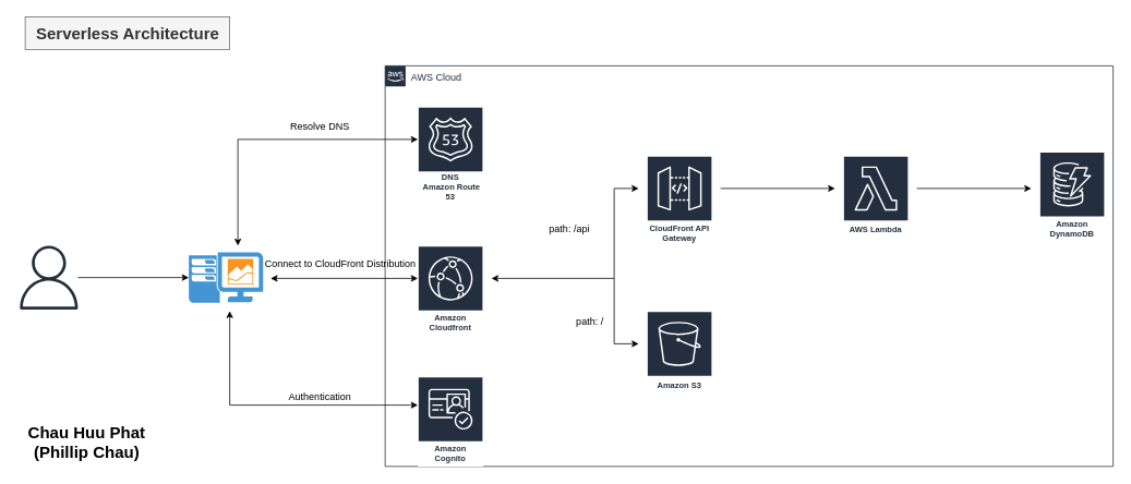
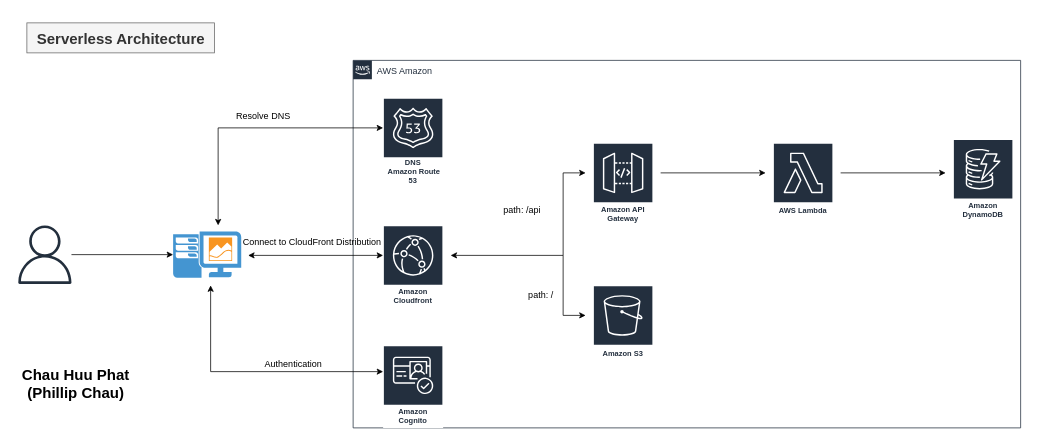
- <mxCell id="26" value="&lt;span style=&quot;font-size: 20px;&quot;&gt;&lt;b&gt;Serverless Architecture&lt;/b&gt;&lt;/span&gt;" style="text;html=1;align=center;verticalAlign=middle;resizable=0;points=[];autosize=1;strokeColor=#666666;fillColor=#f5f5f5;fontColor=#333333;" vertex="1" parent="1"><mxGeometry x="30" y="20" width="250" height="40" as="geometry" /></mxCell>
+ <mxCell id="26" value="&lt;span style=&quot;font-size: 20px;&quot;&gt;&lt;b&gt;Serverless Architecture&lt;/b&gt;&lt;/span&gt;" style="text;html=1;align=center;verticalAlign=middle;resizable=0;points=[];autosize=1;strokeColor=#666666;fillColor=#f5f5f5;fontColor=#333333;" vertex="1" parent="1"><mxGeometry x="35" y="30" width="250" height="40" as="geometry" /></mxCell>
- <mxCell id="2" value="AWS Cloud" style="points=[[0,0],[0.25,0],[0.5,0],[0.75,0],[1,0],[1,0.25],[1,0.5],[1,0.75],[1,1],[0.75,1],[0.5,1],[0.25,1],[0,1],[0,0.75],[0,0.5],[0,0.25]];outlineConnect=0;gradientColor=none;html=1;whiteSpace=wrap;fontSize=12;fontStyle=0;container=1;pointerEvents=0;collapsible=0;recursiveResize=0;shape=mxgraph.aws4.group;grIcon=mxgraph.aws4.group_aws_cloud_alt;strokeColor=#232F3E;fillColor=none;verticalAlign=top;align=left;spacingLeft=30;fontColor=#232F3E;dashed=0;movable=1;resizable=1;rotatable=1;deletable=1;editable=1;locked=0;connectable=1;" parent="1" vertex="1"><mxGeometry x="470" y="80" width="890" height="490" as="geometry" /></mxCell>
+ <mxCell id="2" value="AWS Amazon" style="points=[[0,0],[0.25,0],[0.5,0],[0.75,0],[1,0],[1,0.25],[1,0.5],[1,0.75],[1,1],[0.75,1],[0.5,1],[0.25,1],[0,1],[0,0.75],[0,0.5],[0,0.25]];outlineConnect=0;gradientColor=none;html=1;whiteSpace=wrap;fontSize=12;fontStyle=0;container=1;pointerEvents=0;collapsible=0;recursiveResize=0;shape=mxgraph.aws4.group;grIcon=mxgraph.aws4.group_aws_cloud_alt;strokeColor=#232F3E;fillColor=none;verticalAlign=top;align=left;spacingLeft=30;fontColor=#232F3E;dashed=0;movable=1;resizable=1;rotatable=1;deletable=1;editable=1;locked=0;connectable=1;" parent="1" vertex="1"><mxGeometry x="470" y="80" width="890" height="490" as="geometry" /></mxCell>
- <mxCell id="16" value="Resolve DNS" style="text;html=1;align=center;verticalAlign=middle;resizable=0;points=[];autosize=1;strokeColor=none;fillColor=none;" parent="1" vertex="1"><mxGeometry x="340" y="140" width="100" height="30" as="geometry" /></mxCell>
+ <mxCell id="16" value="Resolve DNS" style="text;html=1;align=center;verticalAlign=middle;resizable=0;points=[];autosize=1;strokeColor=none;fillColor=none;" parent="1" vertex="1"><mxGeometry x="300" y="140" width="100" height="30" as="geometry" /></mxCell>
- <mxCell id="7" value="CloudFront API Gateway" style="sketch=0;outlineConnect=0;fontColor=#232F3E;gradientColor=none;strokeColor=#ffffff;fillColor=#232F3E;dashed=0;verticalLabelPosition=middle;verticalAlign=bottom;align=center;html=1;whiteSpace=wrap;fontSize=10;fontStyle=1;spacing=3;shape=mxgraph.aws4.productIcon;prIcon=mxgraph.aws4.api_gateway;" parent="2" vertex="1"><mxGeometry x="320" y="110" width="80" height="110" as="geometry" /></mxCell>
+ <mxCell id="7" value="Amazon API Gateway" style="sketch=0;outlineConnect=0;fontColor=#232F3E;gradientColor=none;strokeColor=#ffffff;fillColor=#232F3E;dashed=0;verticalLabelPosition=middle;verticalAlign=bottom;align=center;html=1;whiteSpace=wrap;fontSize=10;fontStyle=1;spacing=3;shape=mxgraph.aws4.productIcon;prIcon=mxgraph.aws4.api_gateway;" parent="2" vertex="1"><mxGeometry x="320" y="110" width="80" height="110" as="geometry" /></mxCell>
- <mxCell id="25" value="&lt;font style=&quot;font-size: 20px;&quot;&gt;&lt;b&gt;Chau Huu Phat&lt;br&gt;(Phillip Chau)&lt;/b&gt;&lt;/font&gt;" style="text;html=1;align=center;verticalAlign=middle;resizable=0;points=[];autosize=1;strokeColor=none;fillColor=none;" vertex="1" parent="1"><mxGeometry x="20" y="510" width="170" height="60" as="geometry" /></mxCell>
+ <mxCell id="25" value="&lt;font style=&quot;font-size: 20px;&quot;&gt;&lt;b&gt;Chau Huu Phat&lt;br&gt;(Phillip Chau)&lt;/b&gt;&lt;/font&gt;" style="text;html=1;align=center;verticalAlign=middle;resizable=0;points=[];autosize=1;strokeColor=none;fillColor=none;" vertex="1" parent="1"><mxGeometry x="15" y="480" width="170" height="60" as="geometry" /></mxCell>
